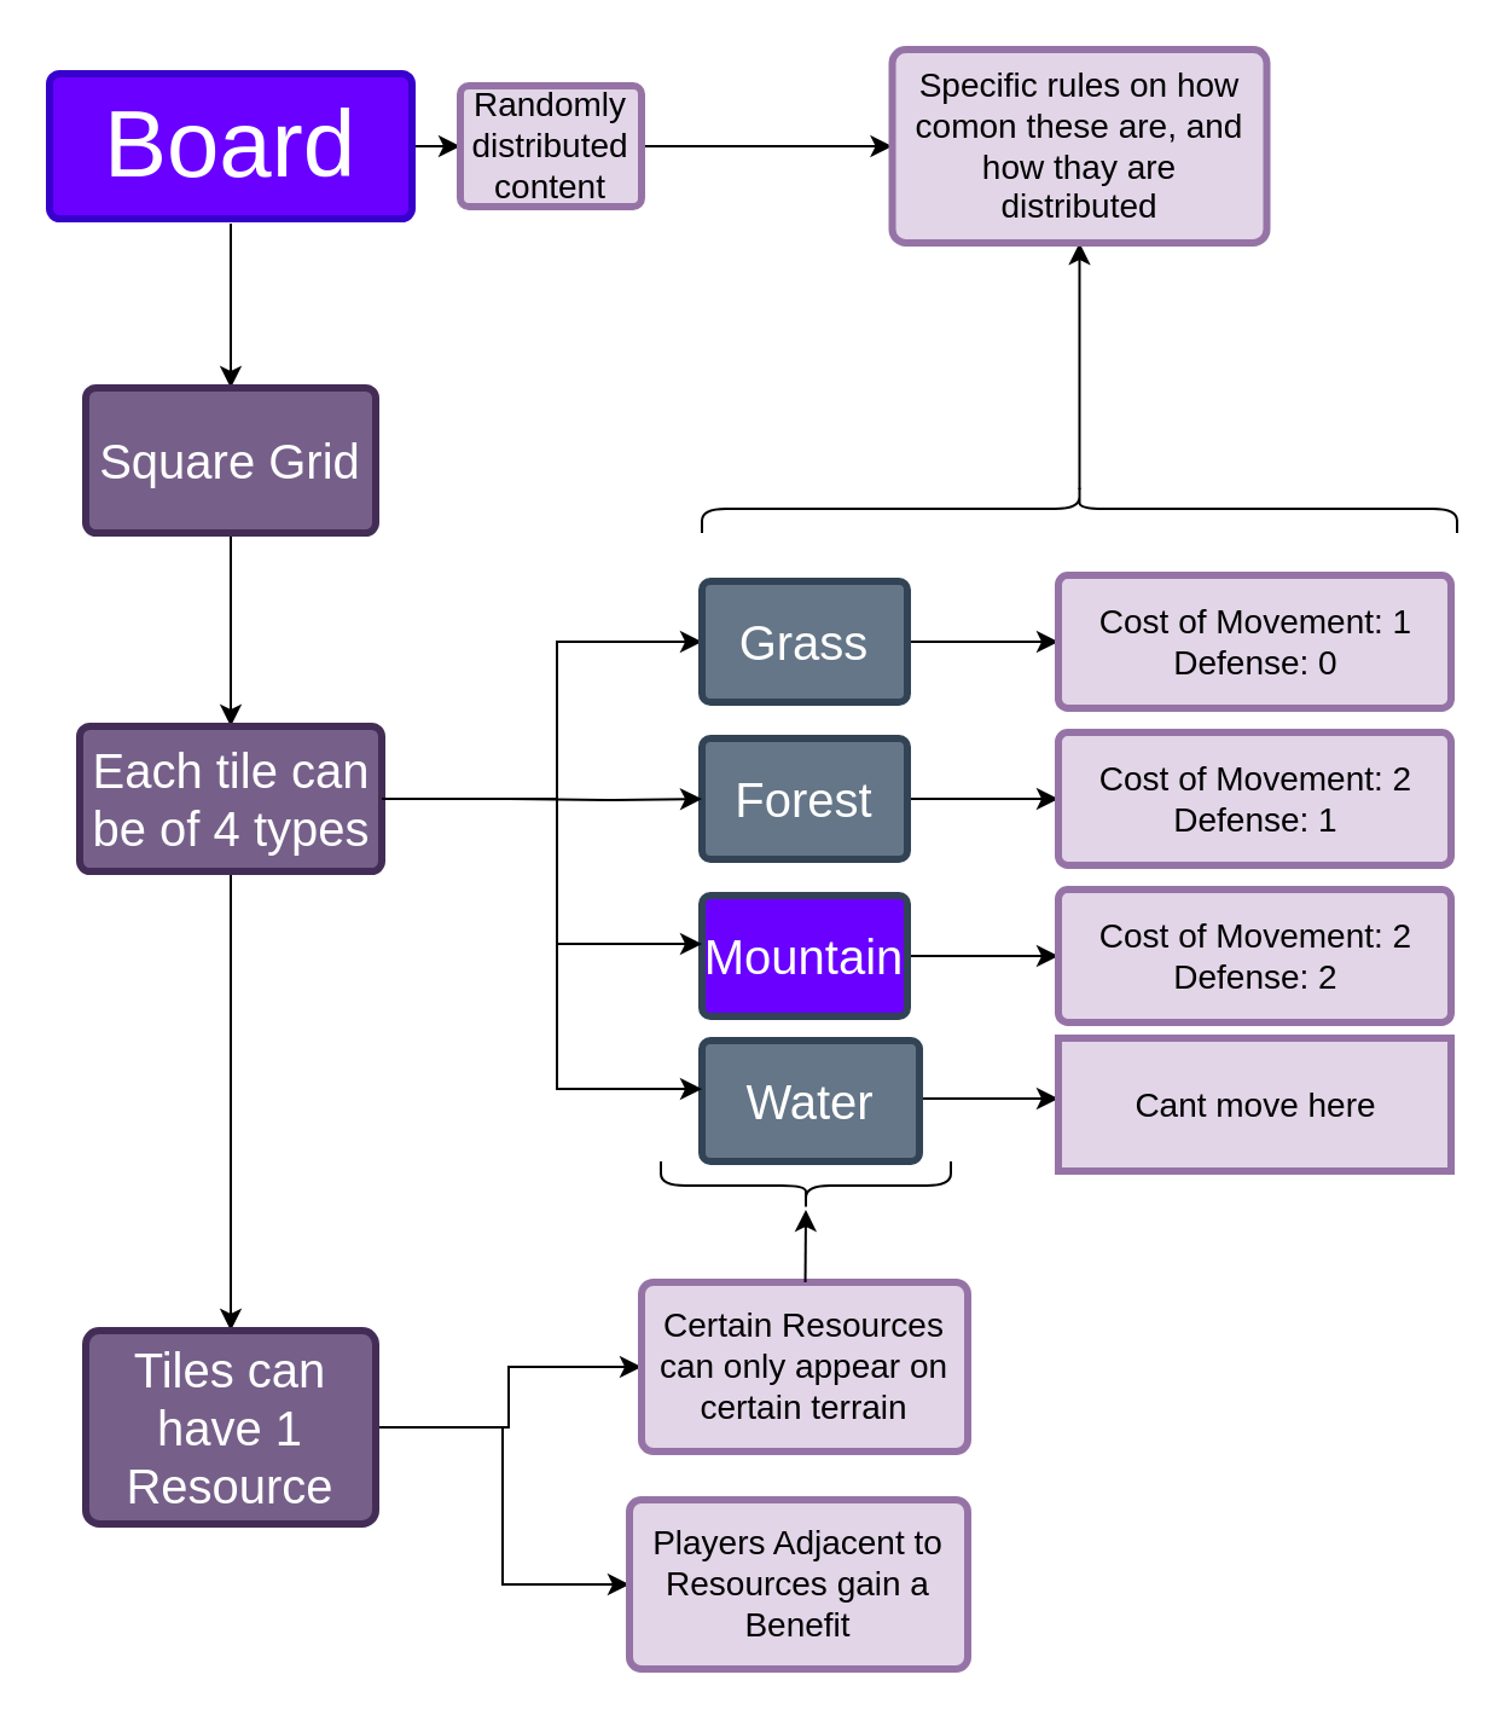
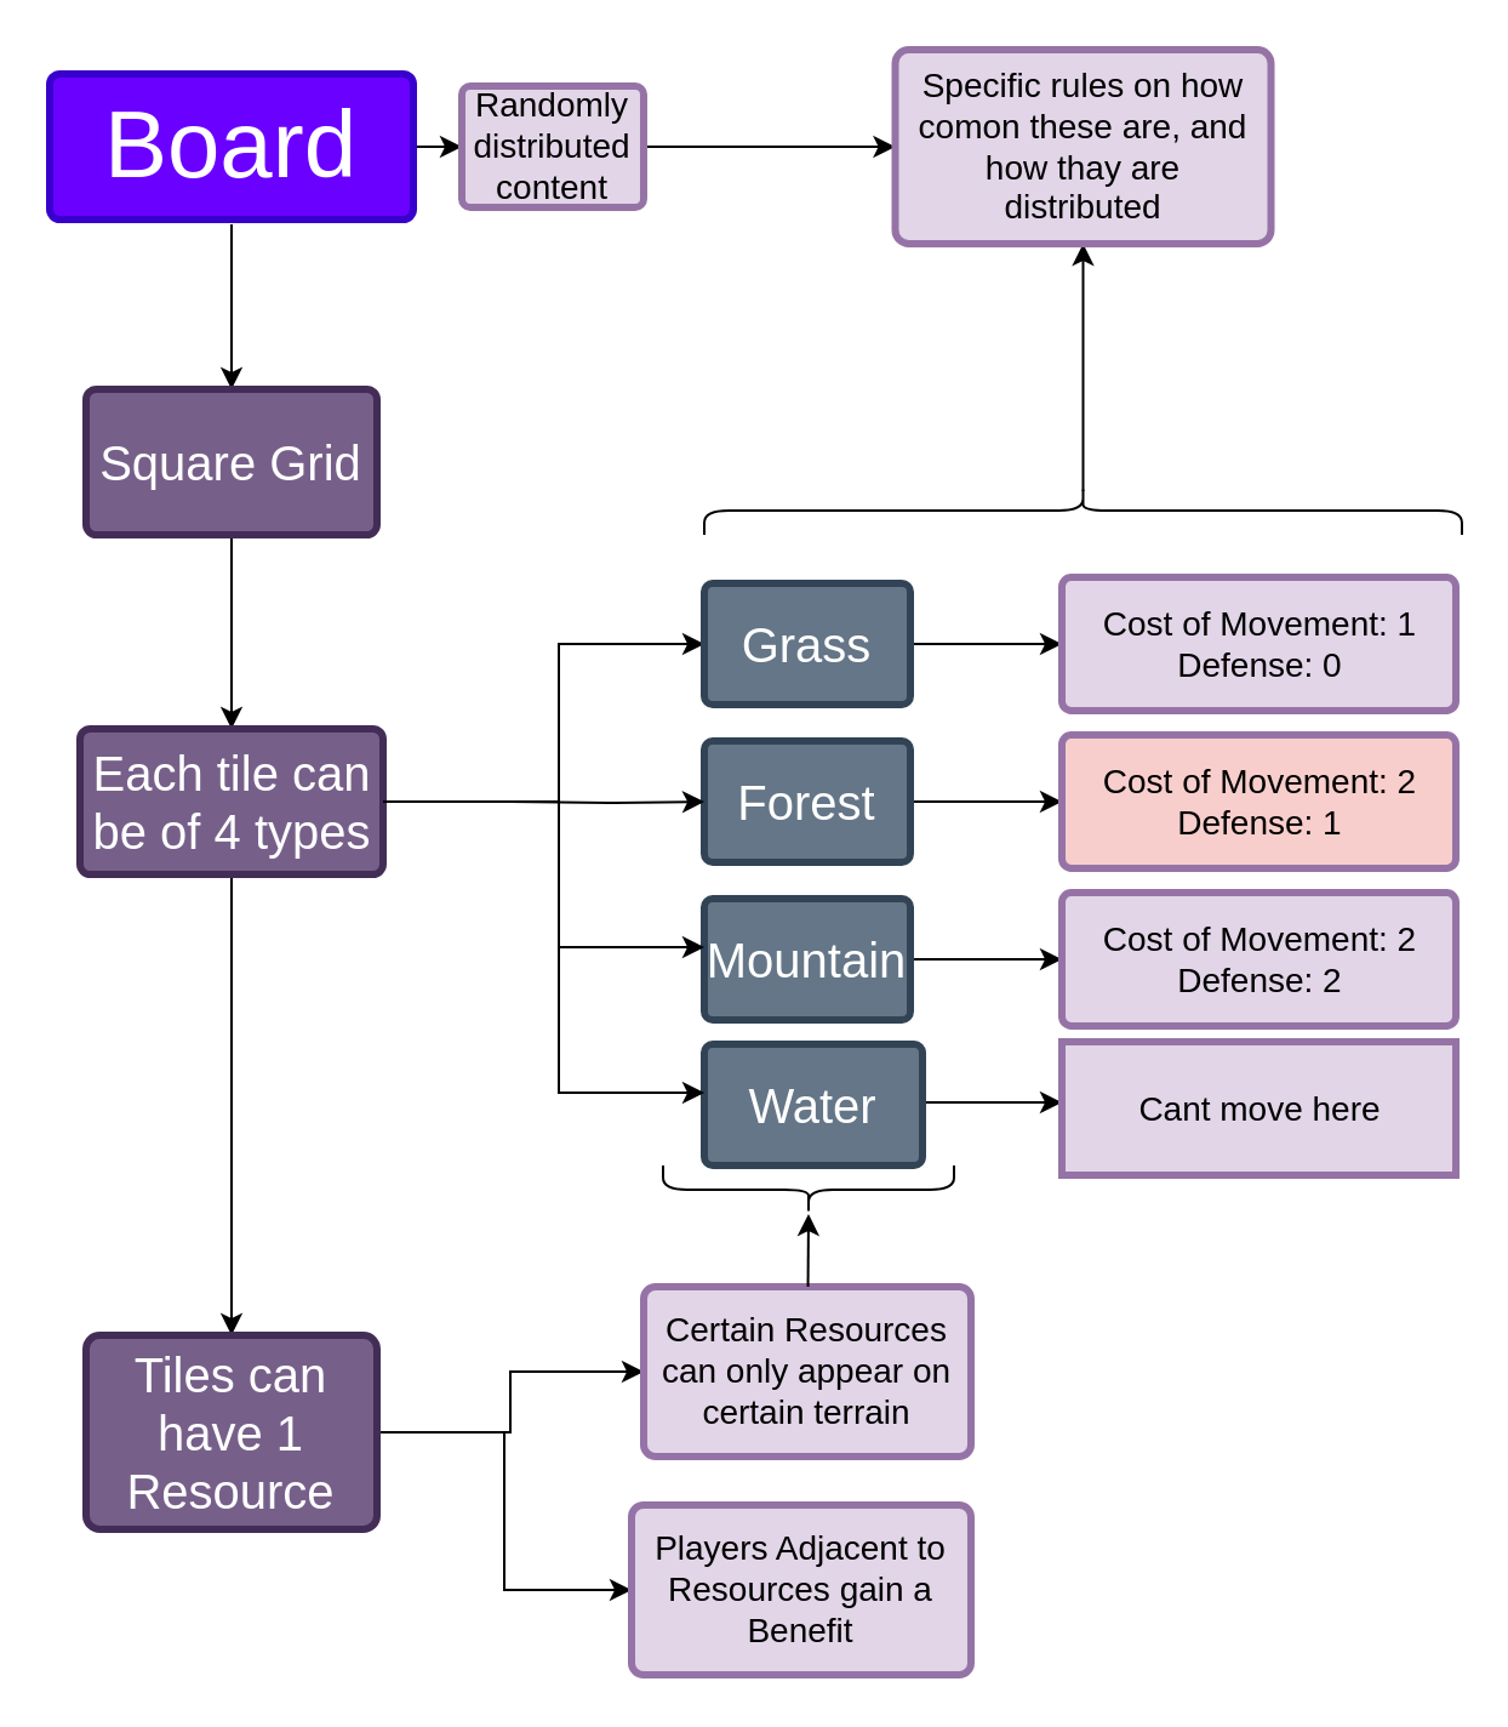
- <mxCell id="24" value="&lt;div&gt;Cost of Movement: 2&lt;br&gt;&lt;/div&gt;&lt;div&gt;Defense: 1&lt;br&gt;&lt;/div&gt;" style="whiteSpace=wrap;html=1;fontSize=14;fillColor=#e1d5e7;strokeColor=#9673a6;fontColor=default;rounded=1;shadow=0;labelBackgroundColor=none;strokeWidth=3;spacing=5;arcSize=7;" vertex="1" parent="1"><mxGeometry x="437.5" y="302.5" width="162.5" height="55" as="geometry" /></mxCell>
+ <mxCell id="24" value="&lt;div&gt;Cost of Movement: 2&lt;br&gt;&lt;/div&gt;&lt;div&gt;Defense: 1&lt;br&gt;&lt;/div&gt;" style="whiteSpace=wrap;html=1;fontSize=14;fillColor=#f8cecc;strokeColor=#9673a6;fontColor=default;rounded=1;shadow=0;labelBackgroundColor=none;strokeWidth=3;spacing=5;arcSize=7;" vertex="1" parent="1"><mxGeometry x="437.5" y="302.5" width="162.5" height="55" as="geometry" /></mxCell>
- <mxCell id="13" value="Mountain" style="whiteSpace=wrap;html=1;fontSize=20;fillColor=#6a00ff;strokeColor=#314354;fontColor=#ffffff;rounded=1;shadow=0;labelBackgroundColor=none;strokeWidth=3;spacing=5;arcSize=7;" vertex="1" parent="1"><mxGeometry x="290" y="370" width="85" height="50" as="geometry" /></mxCell>
+ <mxCell id="13" value="Mountain" style="whiteSpace=wrap;html=1;fontSize=20;fillColor=#647687;strokeColor=#314354;fontColor=#ffffff;rounded=1;shadow=0;labelBackgroundColor=none;strokeWidth=3;spacing=5;arcSize=7;" vertex="1" parent="1"><mxGeometry x="290" y="370" width="85" height="50" as="geometry" /></mxCell>
